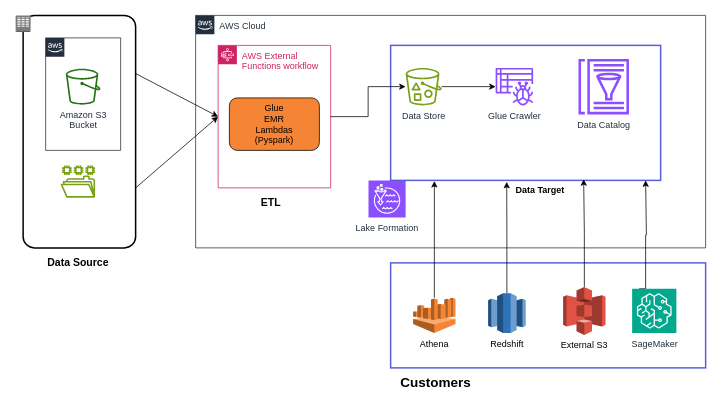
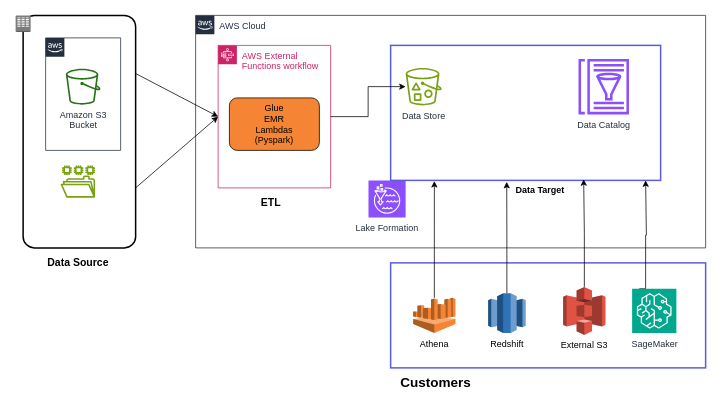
- <mxCell id="9" style="edgeStyle=orthogonalEdgeStyle;rounded=0;orthogonalLoop=1;jettySize=auto;html=1;" edge="1" parent="3" source="10" target="11"><mxGeometry relative="1" as="geometry" /></mxCell>
- <mxCell id="11" value="Glue Crawler" style="sketch=0;outlineConnect=0;fontColor=#232F3E;gradientColor=none;fillColor=#8C4FFF;strokeColor=none;dashed=0;verticalLabelPosition=bottom;verticalAlign=top;align=center;html=1;fontSize=12;fontStyle=0;aspect=fixed;pointerEvents=1;shape=mxgraph.aws4.glue_crawlers;" vertex="1" parent="3"><mxGeometry x="400" y="70" width="50" height="50" as="geometry" /></mxCell>
